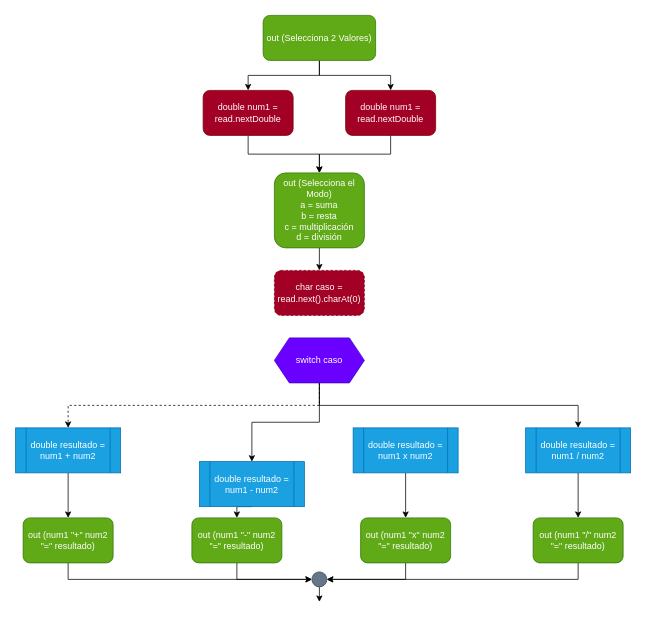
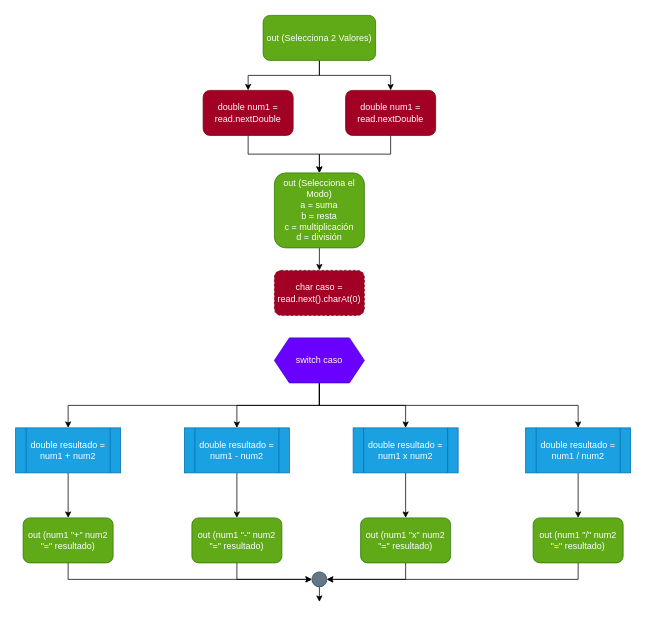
- <mxCell id="15" style="edgeStyle=orthogonalEdgeStyle;rounded=0;orthogonalLoop=1;jettySize=auto;html=1;exitX=0.5;exitY=1;exitDx=0;exitDy=0;entryX=0.5;entryY=0;entryDx=0;entryDy=0;dashed=1;" edge="1" parent="1" source="16" target="18"><mxGeometry relative="1" as="geometry" /></mxCell>
+ <mxCell id="15" style="edgeStyle=orthogonalEdgeStyle;rounded=0;orthogonalLoop=1;jettySize=auto;html=1;exitX=0.5;exitY=1;exitDx=0;exitDy=0;entryX=0.5;entryY=0;entryDx=0;entryDy=0;" edge="1" parent="1" source="16" target="18"><mxGeometry relative="1" as="geometry" /></mxCell>
+ <mxCell id="13" style="edgeStyle=orthogonalEdgeStyle;rounded=0;orthogonalLoop=1;jettySize=auto;html=1;exitX=0.5;exitY=1;exitDx=0;exitDy=0;entryX=0.5;entryY=0;entryDx=0;entryDy=0;" edge="1" parent="1" source="16" target="22"><mxGeometry relative="1" as="geometry" /></mxCell>
- <mxCell id="20" value="double resultado = num1 - num2" style="shape=process;whiteSpace=wrap;html=1;backgroundOutline=1;fillColor=#1ba1e2;fontColor=#ffffff;strokeColor=#006EAF;" vertex="1" parent="1"><mxGeometry x="265" y="615" width="140" height="60" as="geometry" /></mxCell>
+ <mxCell id="20" value="double resultado = num1 - num2" style="shape=process;whiteSpace=wrap;html=1;backgroundOutline=1;fillColor=#1ba1e2;fontColor=#ffffff;strokeColor=#006EAF;" vertex="1" parent="1"><mxGeometry x="245" y="570" width="140" height="60" as="geometry" /></mxCell>
